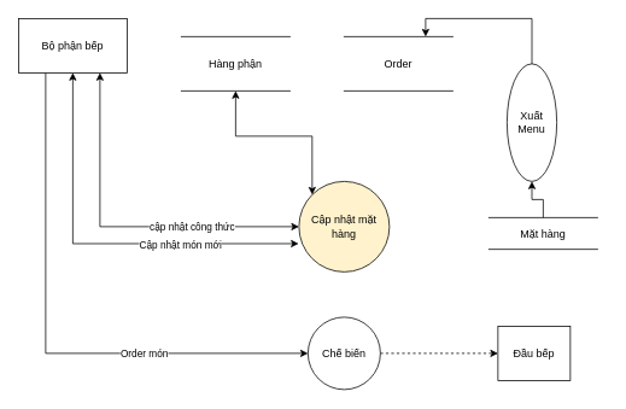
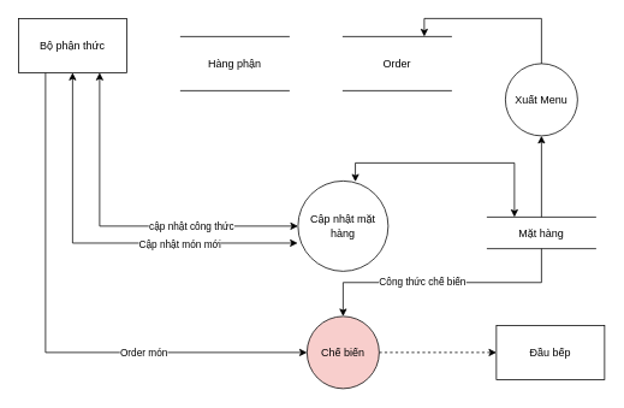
- <mxCell id="19" value="Bộ phận bếp" style="rounded=0;whiteSpace=wrap;html=1;" vertex="1" parent="1"><mxGeometry x="20" y="20" width="120" height="60" as="geometry" /></mxCell>
+ <mxCell id="19" value="Bộ phận thức" style="rounded=0;whiteSpace=wrap;html=1;" vertex="1" parent="1"><mxGeometry x="20" y="20" width="120" height="60" as="geometry" /></mxCell>
- <mxCell id="4" value="Xuất Menu" style="ellipse;whiteSpace=wrap;html=1;aspect=fixed;" vertex="1" parent="1"><mxGeometry x="560" y="70" width="55" height="130" as="geometry" /></mxCell>
+ <mxCell id="4" value="Xuất Menu" style="ellipse;whiteSpace=wrap;html=1;aspect=fixed;" vertex="1" parent="1"><mxGeometry x="560" y="70" width="80" height="80" as="geometry" /></mxCell>
- <mxCell id="11" style="edgeStyle=orthogonalEdgeStyle;rounded=0;orthogonalLoop=1;jettySize=auto;html=1;exitX=0.5;exitY=1;exitDx=0;exitDy=0;entryX=0;entryY=0;entryDx=0;entryDy=0;startArrow=classic;startFill=1;" edge="1" parent="1" source="12" target="2"><mxGeometry relative="1" as="geometry" /></mxCell>
+ <mxCell id="6" style="edgeStyle=orthogonalEdgeStyle;rounded=0;orthogonalLoop=1;jettySize=auto;html=1;exitX=0.25;exitY=0;exitDx=0;exitDy=0;entryX=0.636;entryY=0.008;entryDx=0;entryDy=0;entryPerimeter=0;startArrow=classic;startFill=1;" edge="1" parent="1" source="9" target="2"><mxGeometry relative="1" as="geometry" /></mxCell>
- <mxCell id="2" value="Cập nhật mặt hàng" style="ellipse;whiteSpace=wrap;html=1;aspect=fixed;fillColor=#fff2cc;" vertex="1" parent="1"><mxGeometry x="330" y="200" width="100" height="100" as="geometry" /></mxCell>
+ <mxCell id="2" value="Cập nhật mặt hàng" style="ellipse;whiteSpace=wrap;html=1;aspect=fixed;" vertex="1" parent="1"><mxGeometry x="330" y="200" width="100" height="100" as="geometry" /></mxCell>
+ <mxCell id="7" style="edgeStyle=orthogonalEdgeStyle;rounded=0;orthogonalLoop=1;jettySize=auto;html=1;exitX=0.5;exitY=1;exitDx=0;exitDy=0;startArrow=none;startFill=0;" edge="1" parent="1" source="9" target="21"><mxGeometry relative="1" as="geometry" /></mxCell>
+ <mxCell id="8" value="Công thức chế biến" style="edgeLabel;html=1;align=center;verticalAlign=middle;resizable=0;points=[];" vertex="1" connectable="0" parent="7"><mxGeometry x="0.151" y="-1" relative="1" as="geometry"><mxPoint as="offset" /></mxGeometry></mxCell>
- <mxCell id="21" value="Chế biến" style="ellipse;whiteSpace=wrap;html=1;aspect=fixed;" vertex="1" parent="1"><mxGeometry x="340" y="350" width="80" height="80" as="geometry" /></mxCell>
+ <mxCell id="21" value="Chế biến" style="ellipse;whiteSpace=wrap;html=1;aspect=fixed;fillColor=#f8cecc;" vertex="1" parent="1"><mxGeometry x="340" y="350" width="80" height="80" as="geometry" /></mxCell>
- <mxCell id="22" value="Đầu bếp" style="rounded=0;whiteSpace=wrap;html=1;" vertex="1" parent="1"><mxGeometry x="550" y="360" width="80" height="60" as="geometry" /></mxCell>
+ <mxCell id="22" value="Đầu bếp" style="rounded=0;whiteSpace=wrap;html=1;" vertex="1" parent="1"><mxGeometry x="550" y="360" width="120" height="60" as="geometry" /></mxCell>
